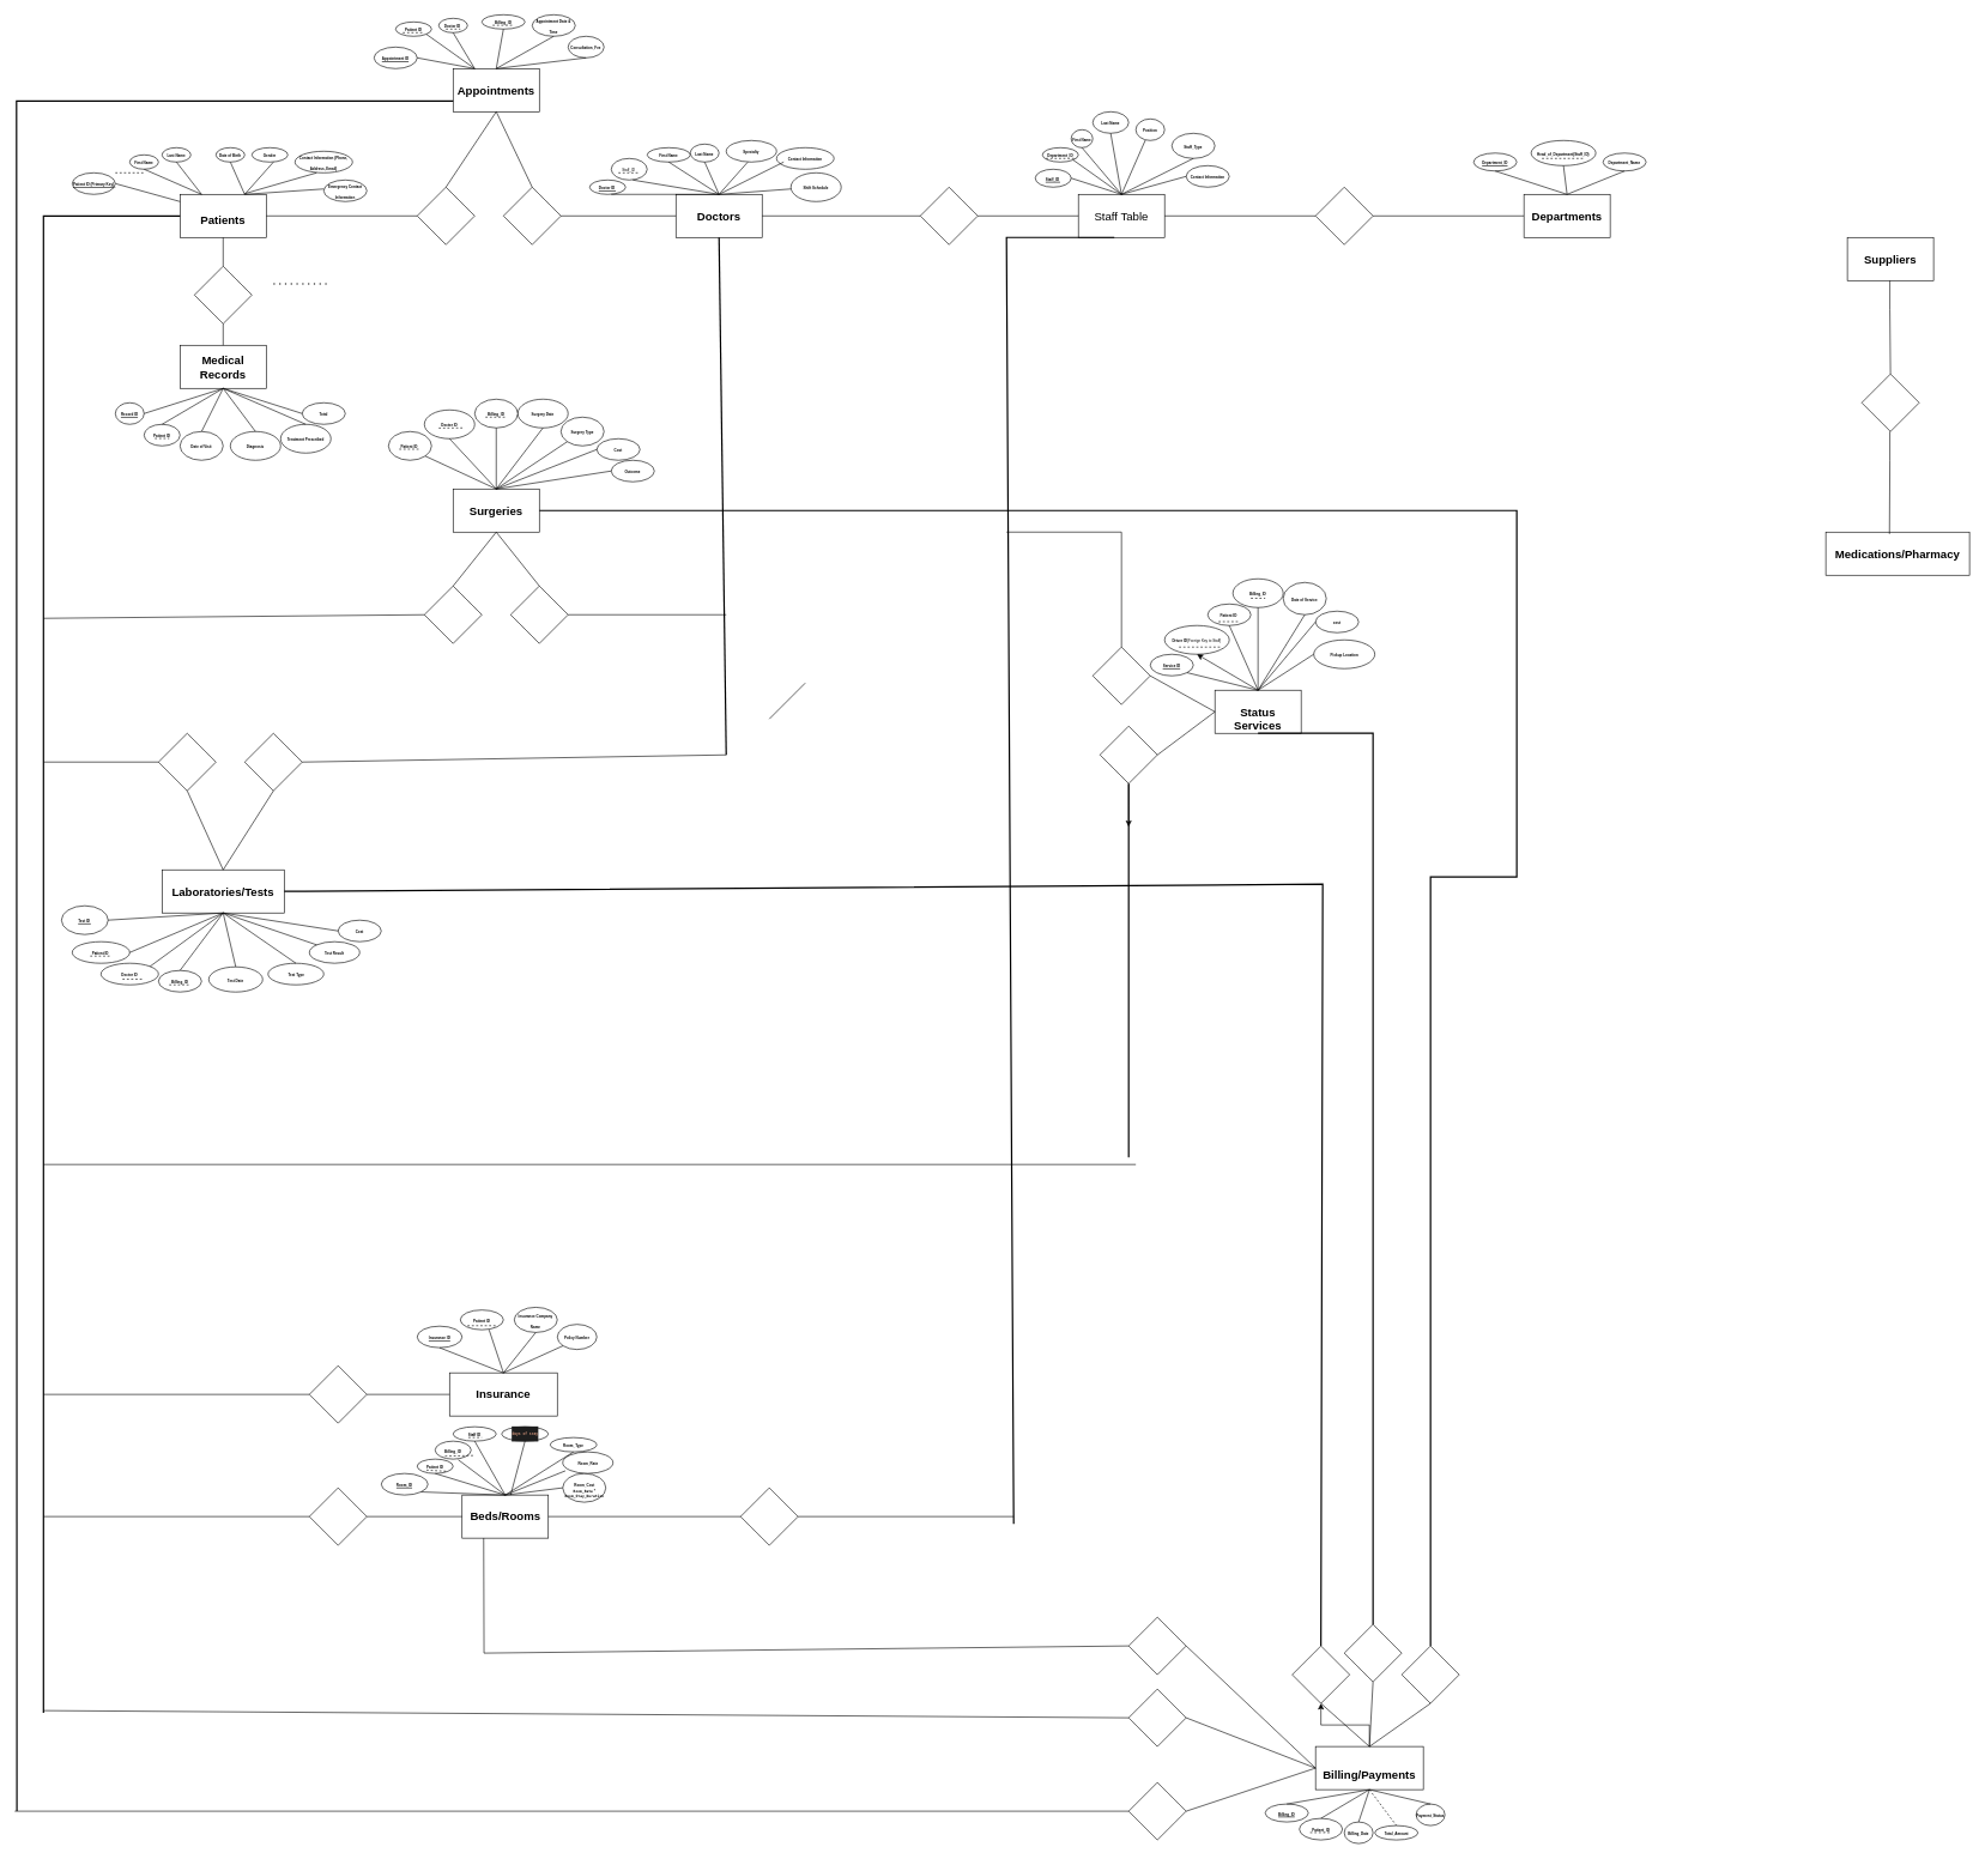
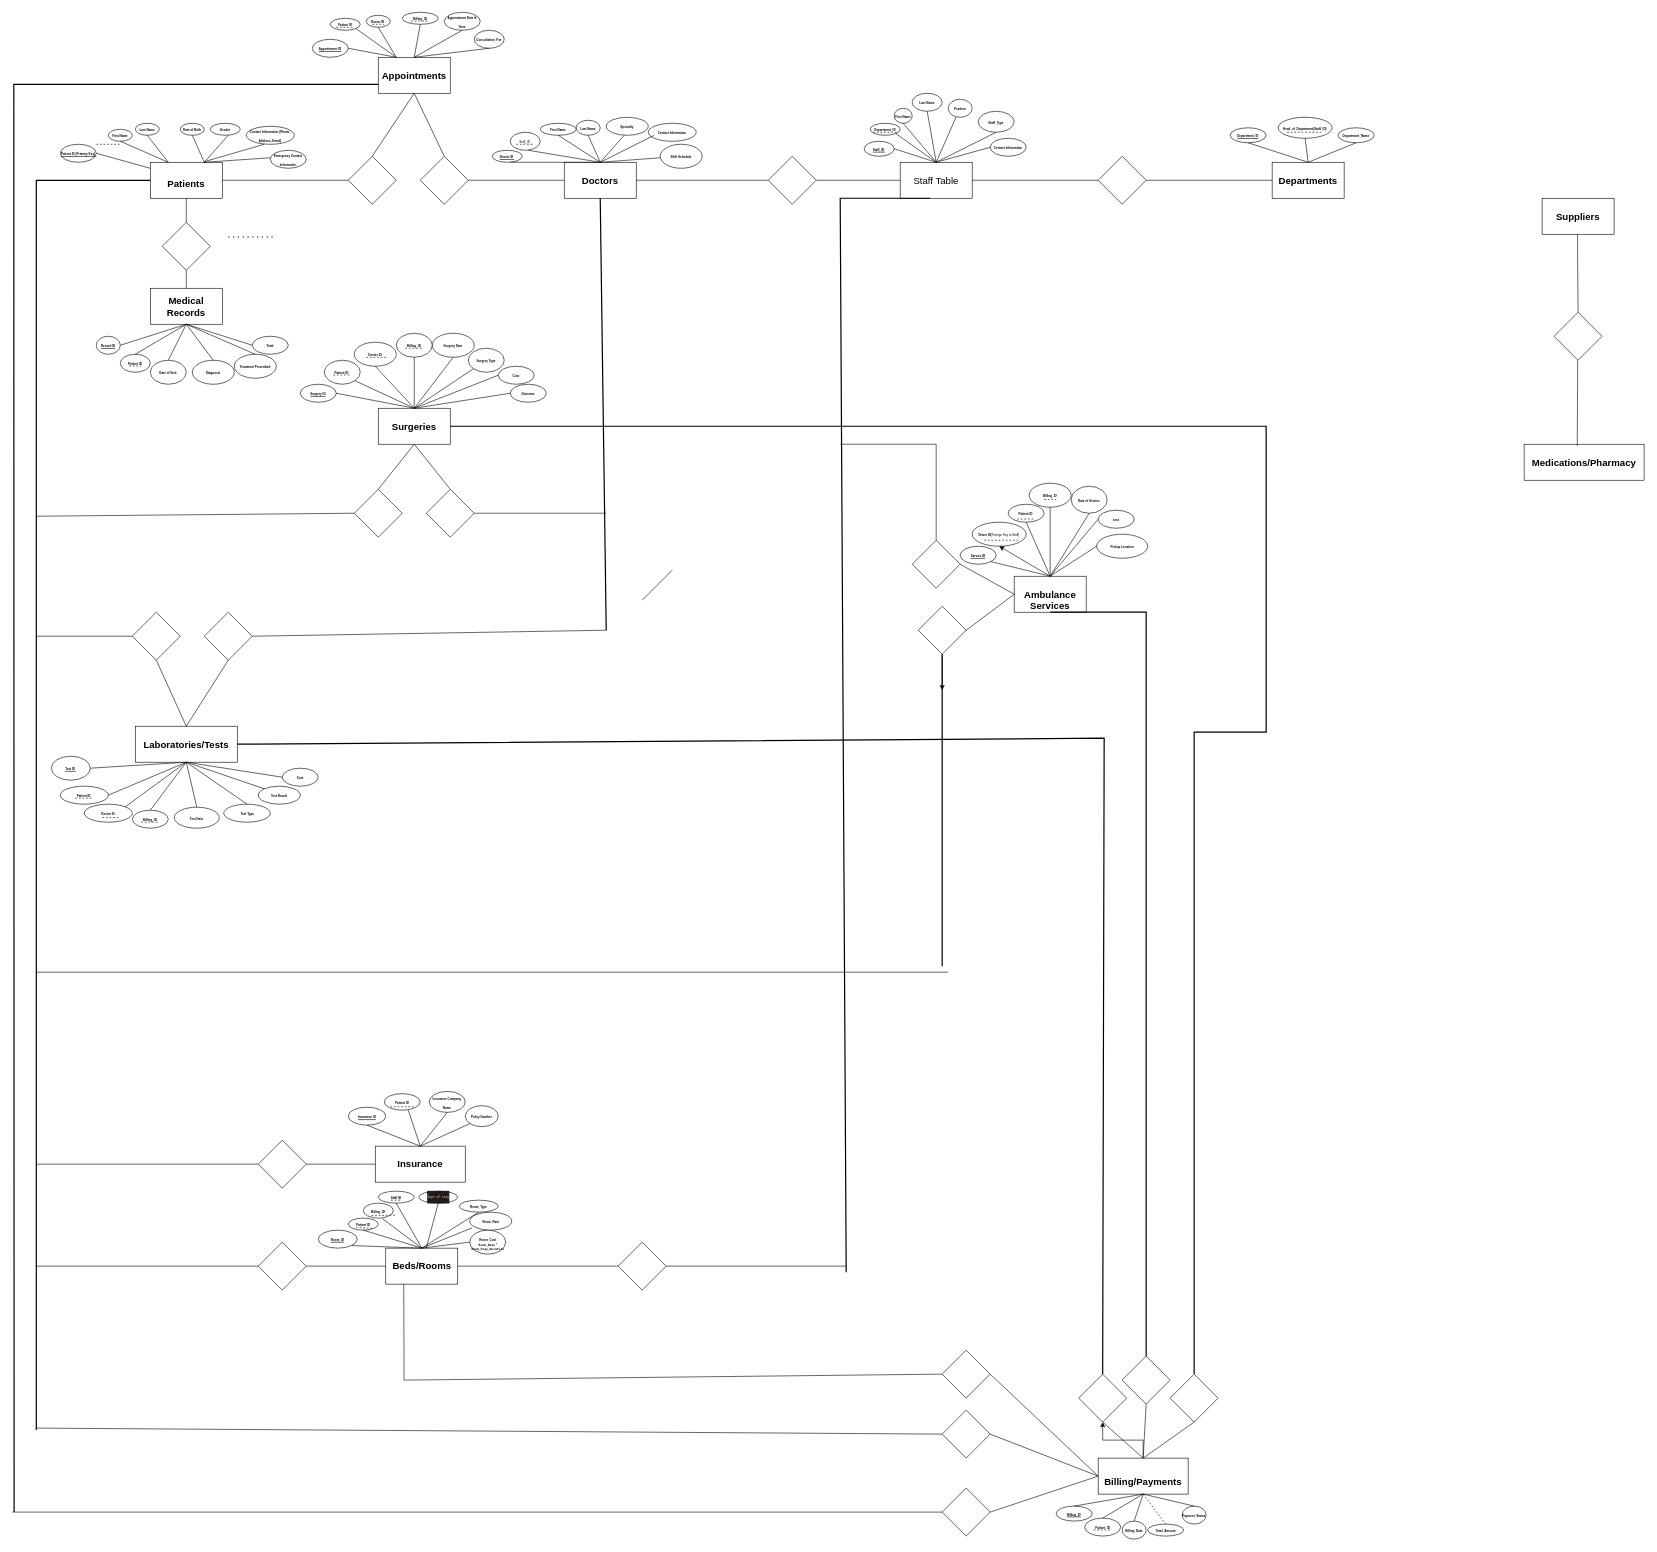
+ <mxCell id="109" value="&lt;b&gt;&lt;u&gt;&lt;font style=&quot;font-size: 5px;&quot;&gt;Surgery ID&lt;/font&gt;&lt;/u&gt;&lt;/b&gt;" style="ellipse;whiteSpace=wrap;html=1;strokeColor=default;" parent="1" vertex="1"><mxGeometry x="500" y="640" width="60" height="30" as="geometry" /></mxCell>
+ <mxCell id="122" value="" style="endArrow=none;html=1;rounded=0;strokeColor=default;exitX=0.5;exitY=0;exitDx=0;exitDy=0;entryX=1;entryY=0.5;entryDx=0;entryDy=0;" parent="1" source="105" target="109" edge="1"><mxGeometry width="50" height="50" relative="1" as="geometry"><mxPoint x="710" y="700" as="sourcePoint" /><mxPoint x="645" y="630" as="targetPoint" /></mxGeometry></mxCell>
- <mxCell id="156" value="&lt;font style=&quot;font-size: 16px;&quot;&gt;&lt;b&gt;&lt;br&gt;Status Services&lt;br&gt;&lt;/b&gt;&lt;/font&gt;" style="rounded=0;whiteSpace=wrap;html=1;strokeColor=default;" parent="1" vertex="1"><mxGeometry x="1690" y="960" width="120" height="60" as="geometry" /></mxCell>
+ <mxCell id="156" value="&lt;font style=&quot;font-size: 16px;&quot;&gt;&lt;b&gt;&lt;br&gt;Ambulance Services&lt;br&gt;&lt;/b&gt;&lt;/font&gt;" style="rounded=0;whiteSpace=wrap;html=1;strokeColor=default;" parent="1" vertex="1"><mxGeometry x="1690" y="960" width="120" height="60" as="geometry" /></mxCell>
